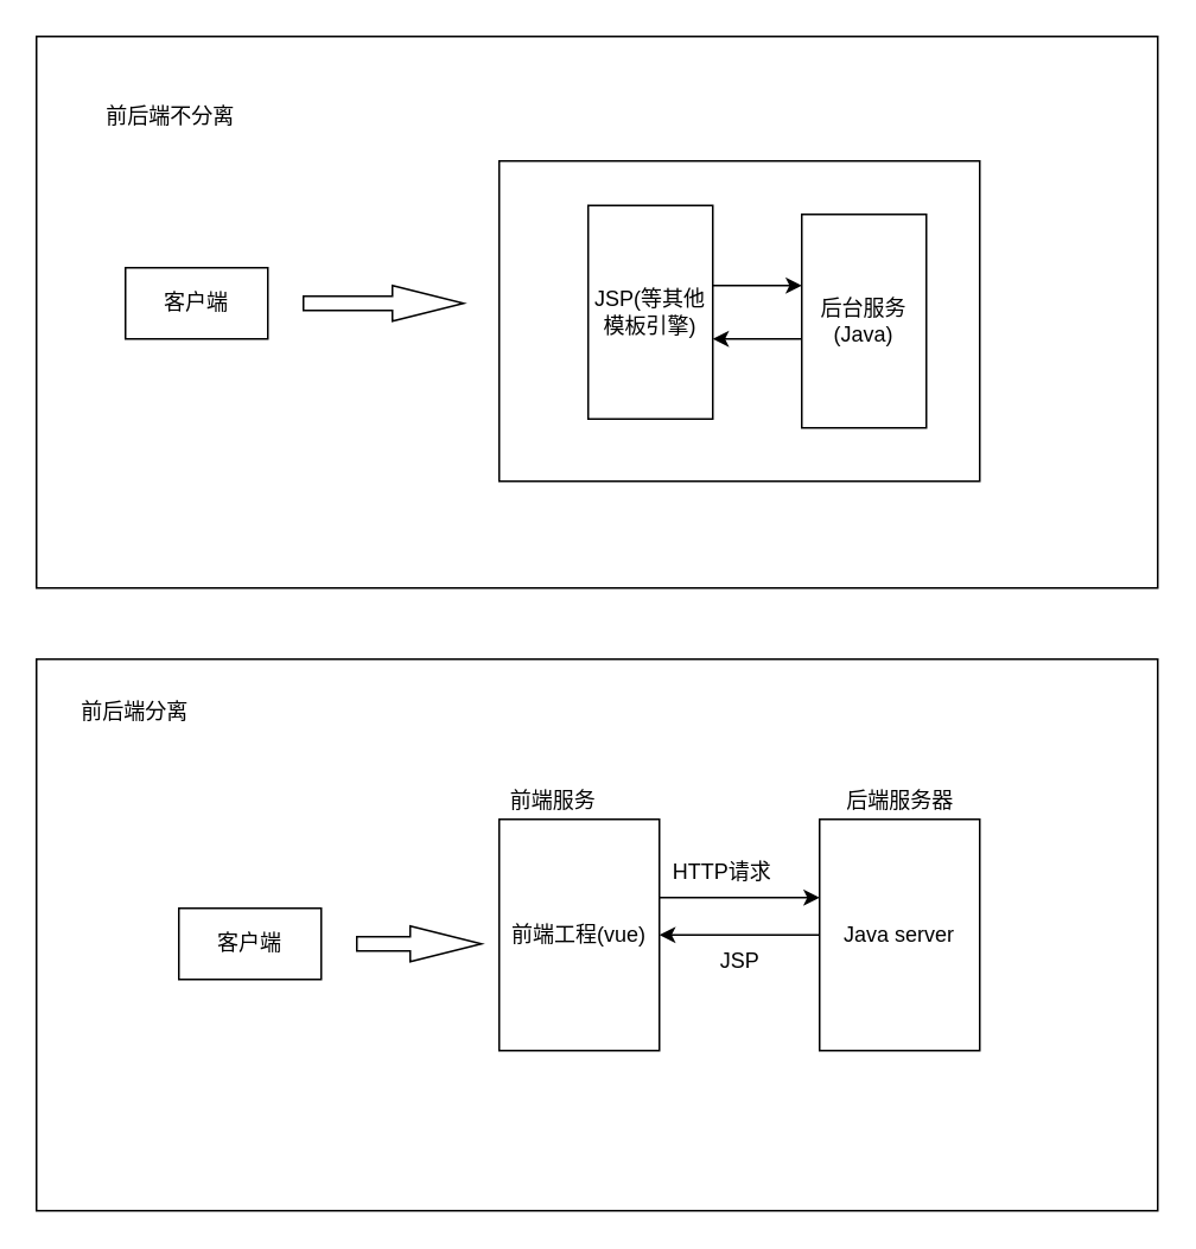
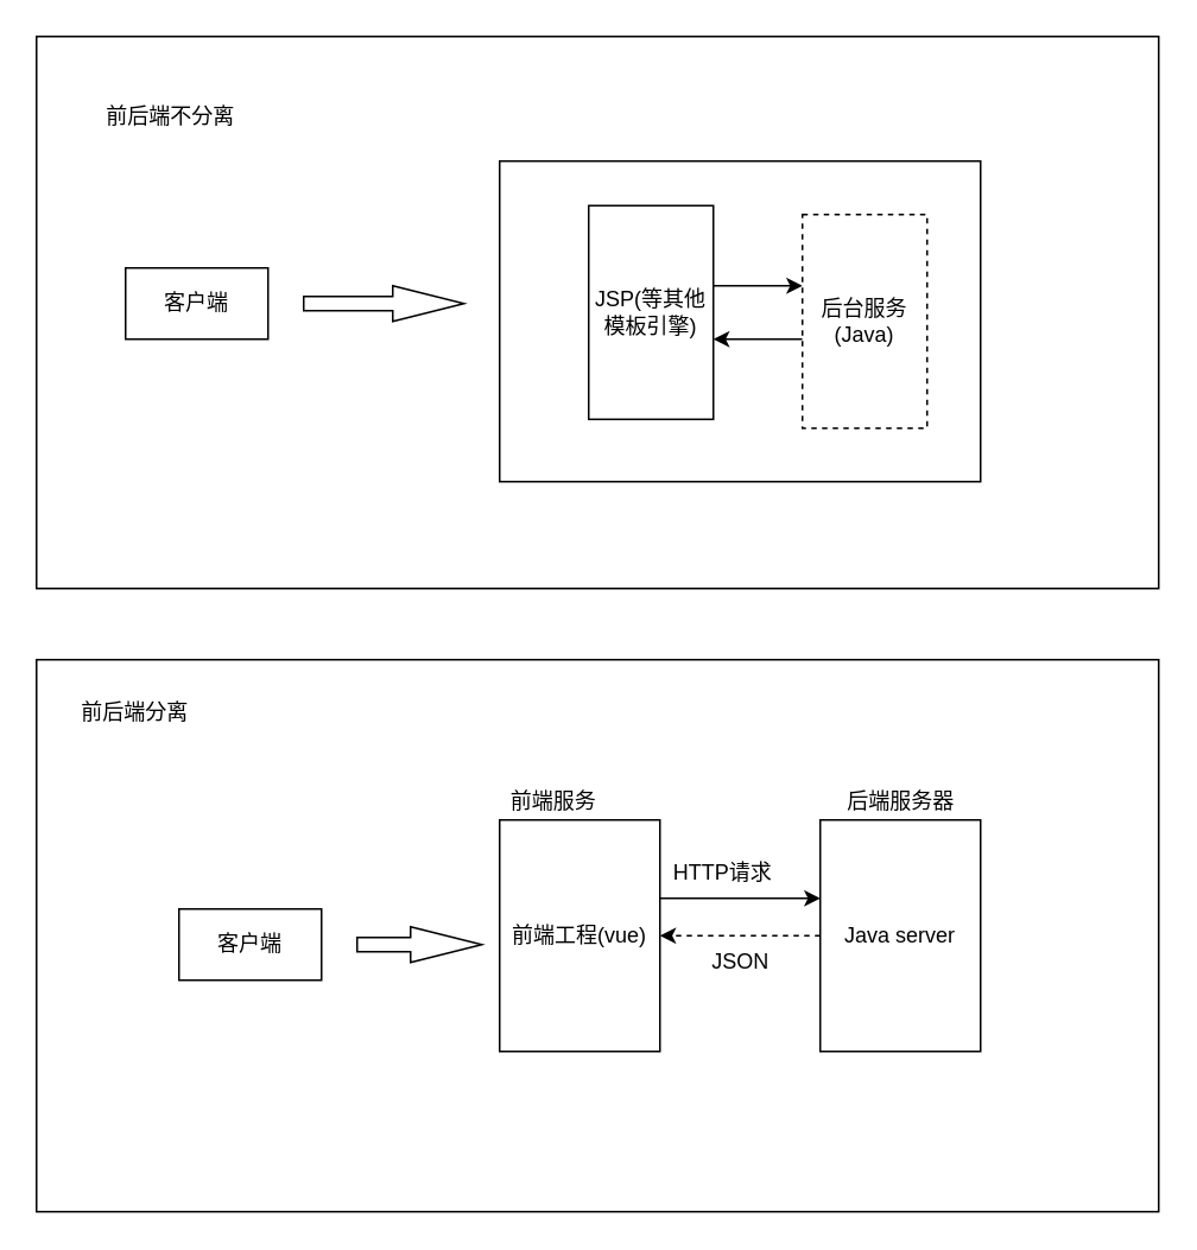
- <mxCell id="9" value="后台服务(Java)" style="rounded=0;whiteSpace=wrap;html=1;" vertex="1" parent="1"><mxGeometry x="450" y="120" width="70" height="120" as="geometry" /></mxCell>
+ <mxCell id="9" value="后台服务(Java)" style="rounded=0;whiteSpace=wrap;html=1;dashed=1;" vertex="1" parent="1"><mxGeometry x="450" y="120" width="70" height="120" as="geometry" /></mxCell>
- <mxCell id="18" style="edgeStyle=orthogonalEdgeStyle;rounded=0;orthogonalLoop=1;jettySize=auto;html=1;entryX=1;entryY=0.5;entryDx=0;entryDy=0;" edge="1" parent="1" source="19" target="16"><mxGeometry relative="1" as="geometry" /></mxCell>
+ <mxCell id="18" style="edgeStyle=orthogonalEdgeStyle;rounded=0;orthogonalLoop=1;jettySize=auto;html=1;entryX=1;entryY=0.5;entryDx=0;entryDy=0;dashed=1;" edge="1" parent="1" source="19" target="16"><mxGeometry relative="1" as="geometry" /></mxCell>
- <mxCell id="22" value="JSP" style="text;html=1;align=center;verticalAlign=middle;resizable=0;points=[];autosize=1;strokeColor=none;fillColor=none;" vertex="1" parent="1"><mxGeometry x="390" y="530" width="50" height="20" as="geometry" /></mxCell>
+ <mxCell id="22" value="JSON" style="text;html=1;align=center;verticalAlign=middle;resizable=0;points=[];autosize=1;strokeColor=none;fillColor=none;" vertex="1" parent="1"><mxGeometry x="390" y="530" width="50" height="20" as="geometry" /></mxCell>
